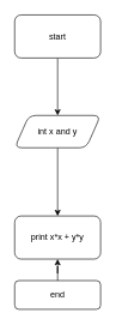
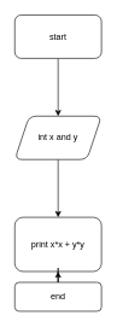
- <mxCell id="5" value="int x and y" style="shape=parallelogram;perimeter=parallelogramPerimeter;whiteSpace=wrap;html=1;fixedSize=1;rounded=1;" vertex="1" parent="1"><mxGeometry x="20" y="160" width="120" height="45" as="geometry" /></mxCell>
+ <mxCell id="5" value="int x and y" style="shape=parallelogram;perimeter=parallelogramPerimeter;whiteSpace=wrap;html=1;fixedSize=1;rounded=1;" vertex="1" parent="1"><mxGeometry x="20" y="160" width="120" height="60" as="geometry" /></mxCell>
- <mxCell id="6" value="print x*x + y*y" style="rounded=1;whiteSpace=wrap;html=1;" vertex="1" parent="1"><mxGeometry x="20" y="300" width="120" height="60" as="geometry" /></mxCell>
+ <mxCell id="6" value="print x*x + y*y" style="rounded=1;whiteSpace=wrap;html=1;" vertex="1" parent="1"><mxGeometry x="20" y="300" width="120" height="75" as="geometry" /></mxCell>
